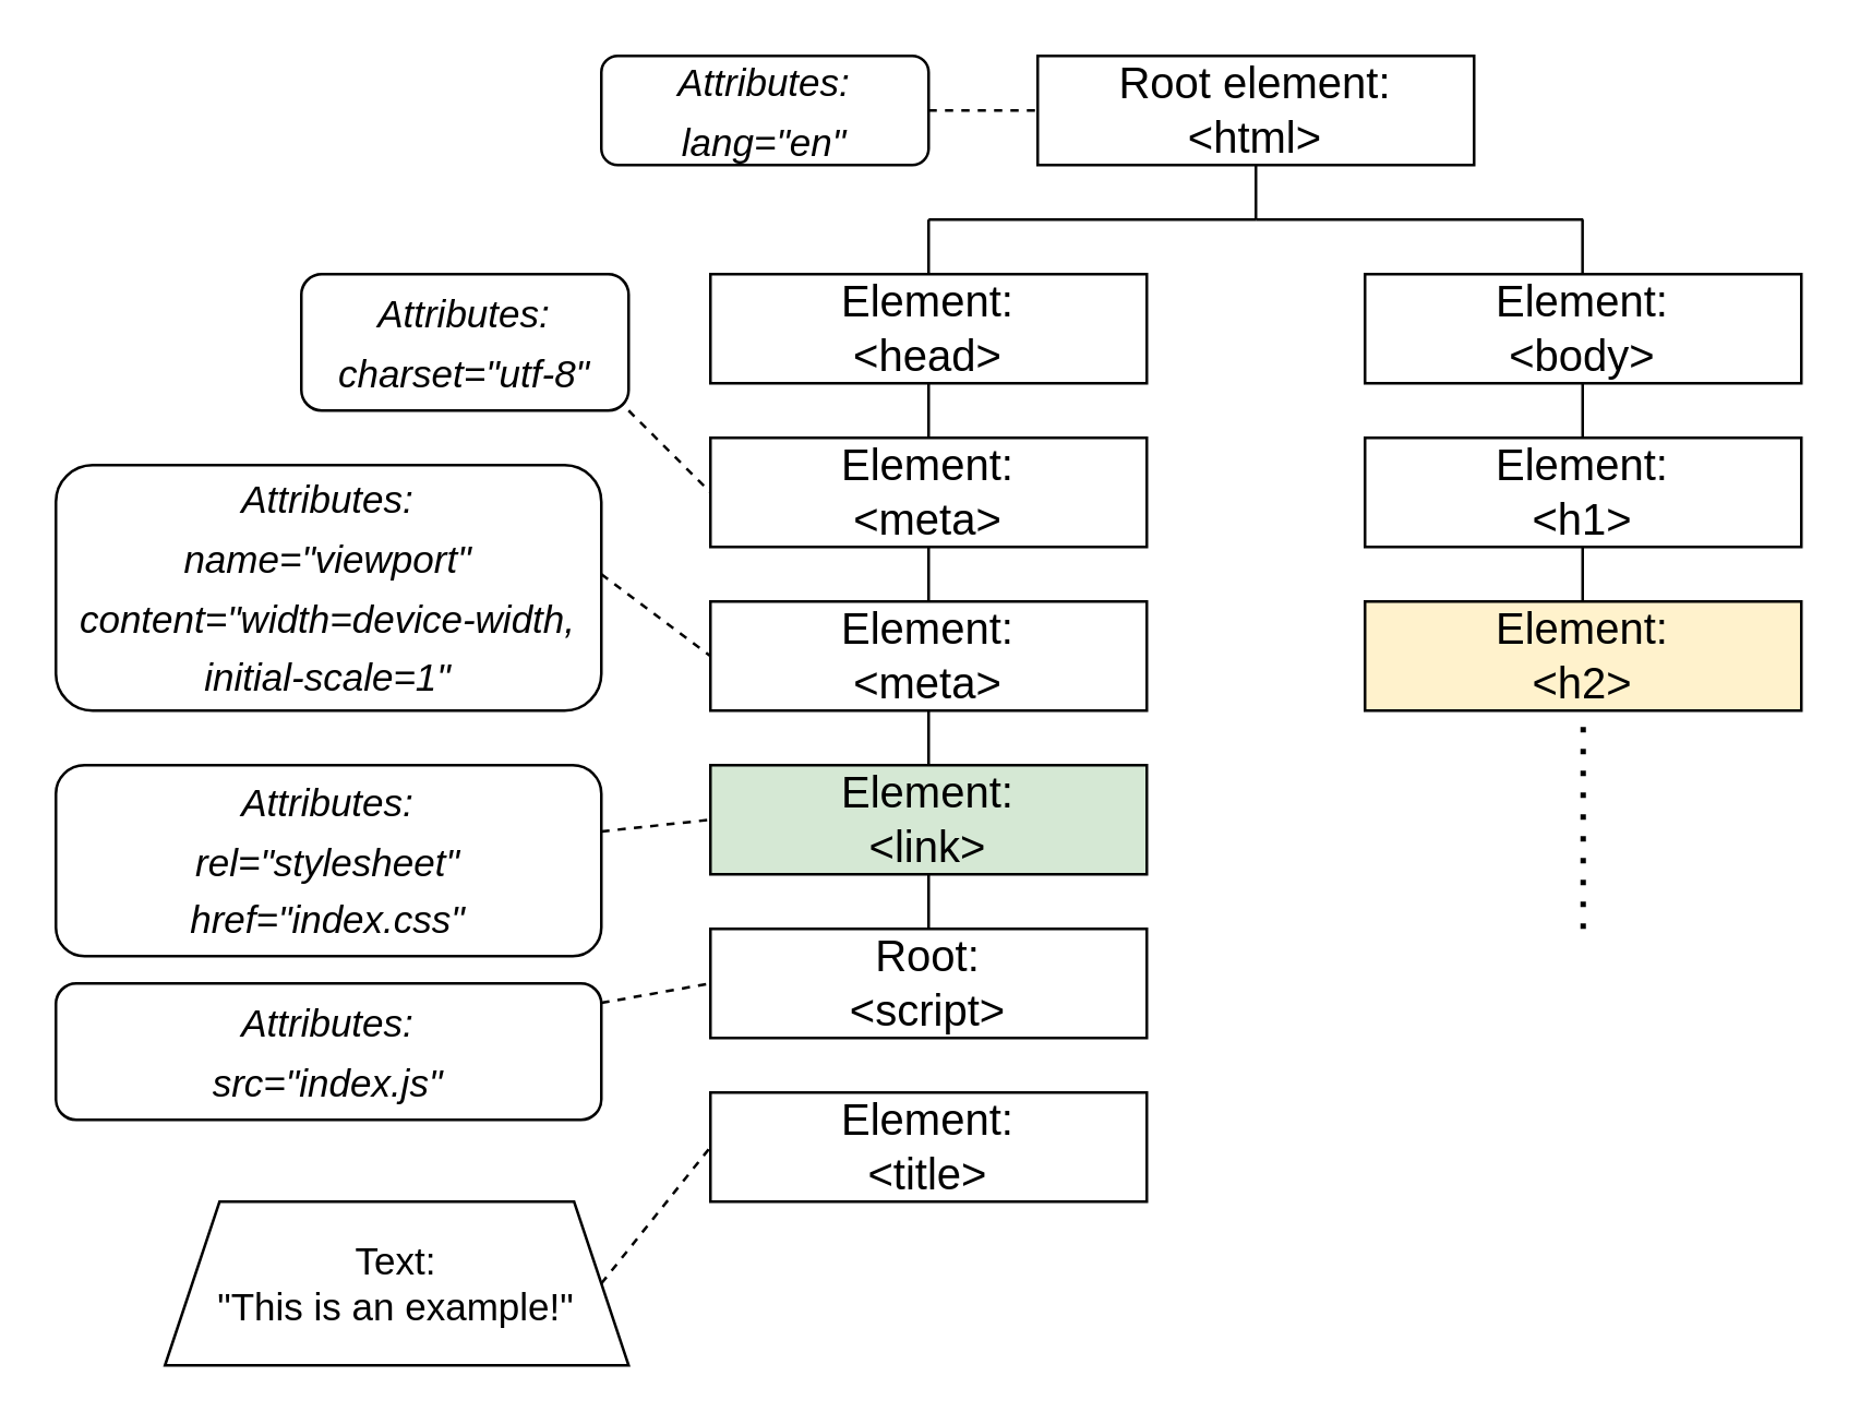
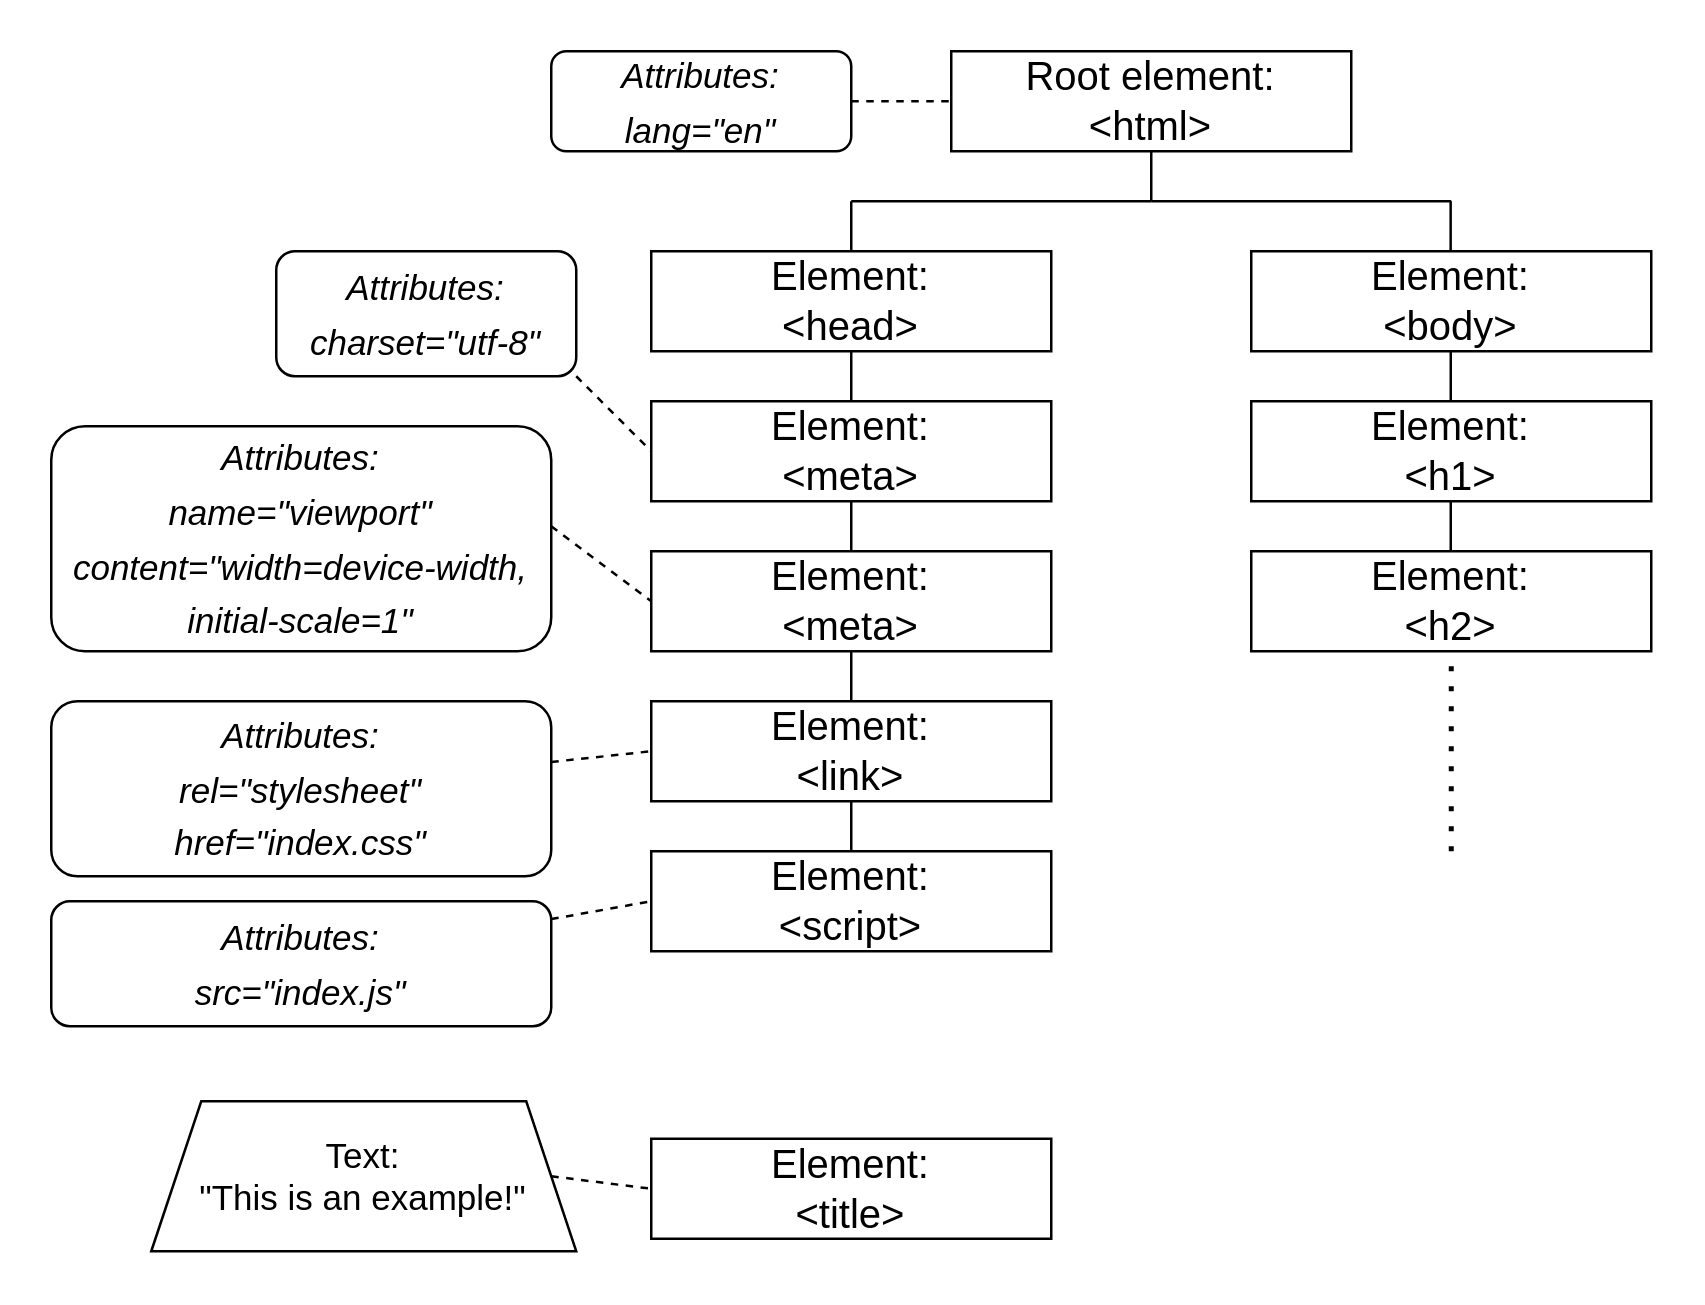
- <mxCell id="32" value="&lt;font style=&quot;font-size: 16px&quot;&gt;Element:&lt;br&gt;&amp;lt;h2&amp;gt;&lt;br&gt;&lt;/font&gt;" style="rounded=0;whiteSpace=wrap;html=1;fillColor=#fff2cc;" vertex="1" parent="1"><mxGeometry x="500" y="220" width="160" height="40" as="geometry" /></mxCell>
+ <mxCell id="32" value="&lt;font style=&quot;font-size: 16px&quot;&gt;Element:&lt;br&gt;&amp;lt;h2&amp;gt;&lt;br&gt;&lt;/font&gt;" style="rounded=0;whiteSpace=wrap;html=1;" vertex="1" parent="1"><mxGeometry x="500" y="220" width="160" height="40" as="geometry" /></mxCell>
- <mxCell id="13" value="&lt;font style=&quot;font-size: 16px&quot;&gt;Element:&lt;br&gt;&amp;lt;link&amp;gt;&lt;br&gt;&lt;/font&gt;" style="rounded=0;whiteSpace=wrap;html=1;fillColor=#d5e8d4;" vertex="1" parent="1"><mxGeometry x="260" y="280" width="160" height="40" as="geometry" /></mxCell>
+ <mxCell id="13" value="&lt;font style=&quot;font-size: 16px&quot;&gt;Element:&lt;br&gt;&amp;lt;link&amp;gt;&lt;br&gt;&lt;/font&gt;" style="rounded=0;whiteSpace=wrap;html=1;" vertex="1" parent="1"><mxGeometry x="260" y="280" width="160" height="40" as="geometry" /></mxCell>
- <mxCell id="14" value="&lt;font style=&quot;font-size: 16px&quot;&gt;Root:&lt;br&gt;&amp;lt;script&amp;gt;&lt;br&gt;&lt;/font&gt;" style="rounded=0;whiteSpace=wrap;html=1;" vertex="1" parent="1"><mxGeometry x="260" y="340" width="160" height="40" as="geometry" /></mxCell>
+ <mxCell id="14" value="&lt;font style=&quot;font-size: 16px&quot;&gt;Element:&lt;br&gt;&amp;lt;script&amp;gt;&lt;br&gt;&lt;/font&gt;" style="rounded=0;whiteSpace=wrap;html=1;" vertex="1" parent="1"><mxGeometry x="260" y="340" width="160" height="40" as="geometry" /></mxCell>
- <mxCell id="15" value="&lt;font style=&quot;font-size: 16px&quot;&gt;Element:&lt;br&gt;&amp;lt;title&amp;gt;&lt;br&gt;&lt;/font&gt;" style="rounded=0;whiteSpace=wrap;html=1;" vertex="1" parent="1"><mxGeometry x="260" y="400" width="160" height="40" as="geometry" /></mxCell>
+ <mxCell id="15" value="&lt;font style=&quot;font-size: 16px&quot;&gt;Element:&lt;br&gt;&amp;lt;title&amp;gt;&lt;br&gt;&lt;/font&gt;" style="rounded=0;whiteSpace=wrap;html=1;" vertex="1" parent="1"><mxGeometry x="260" y="455" width="160" height="40" as="geometry" /></mxCell>
